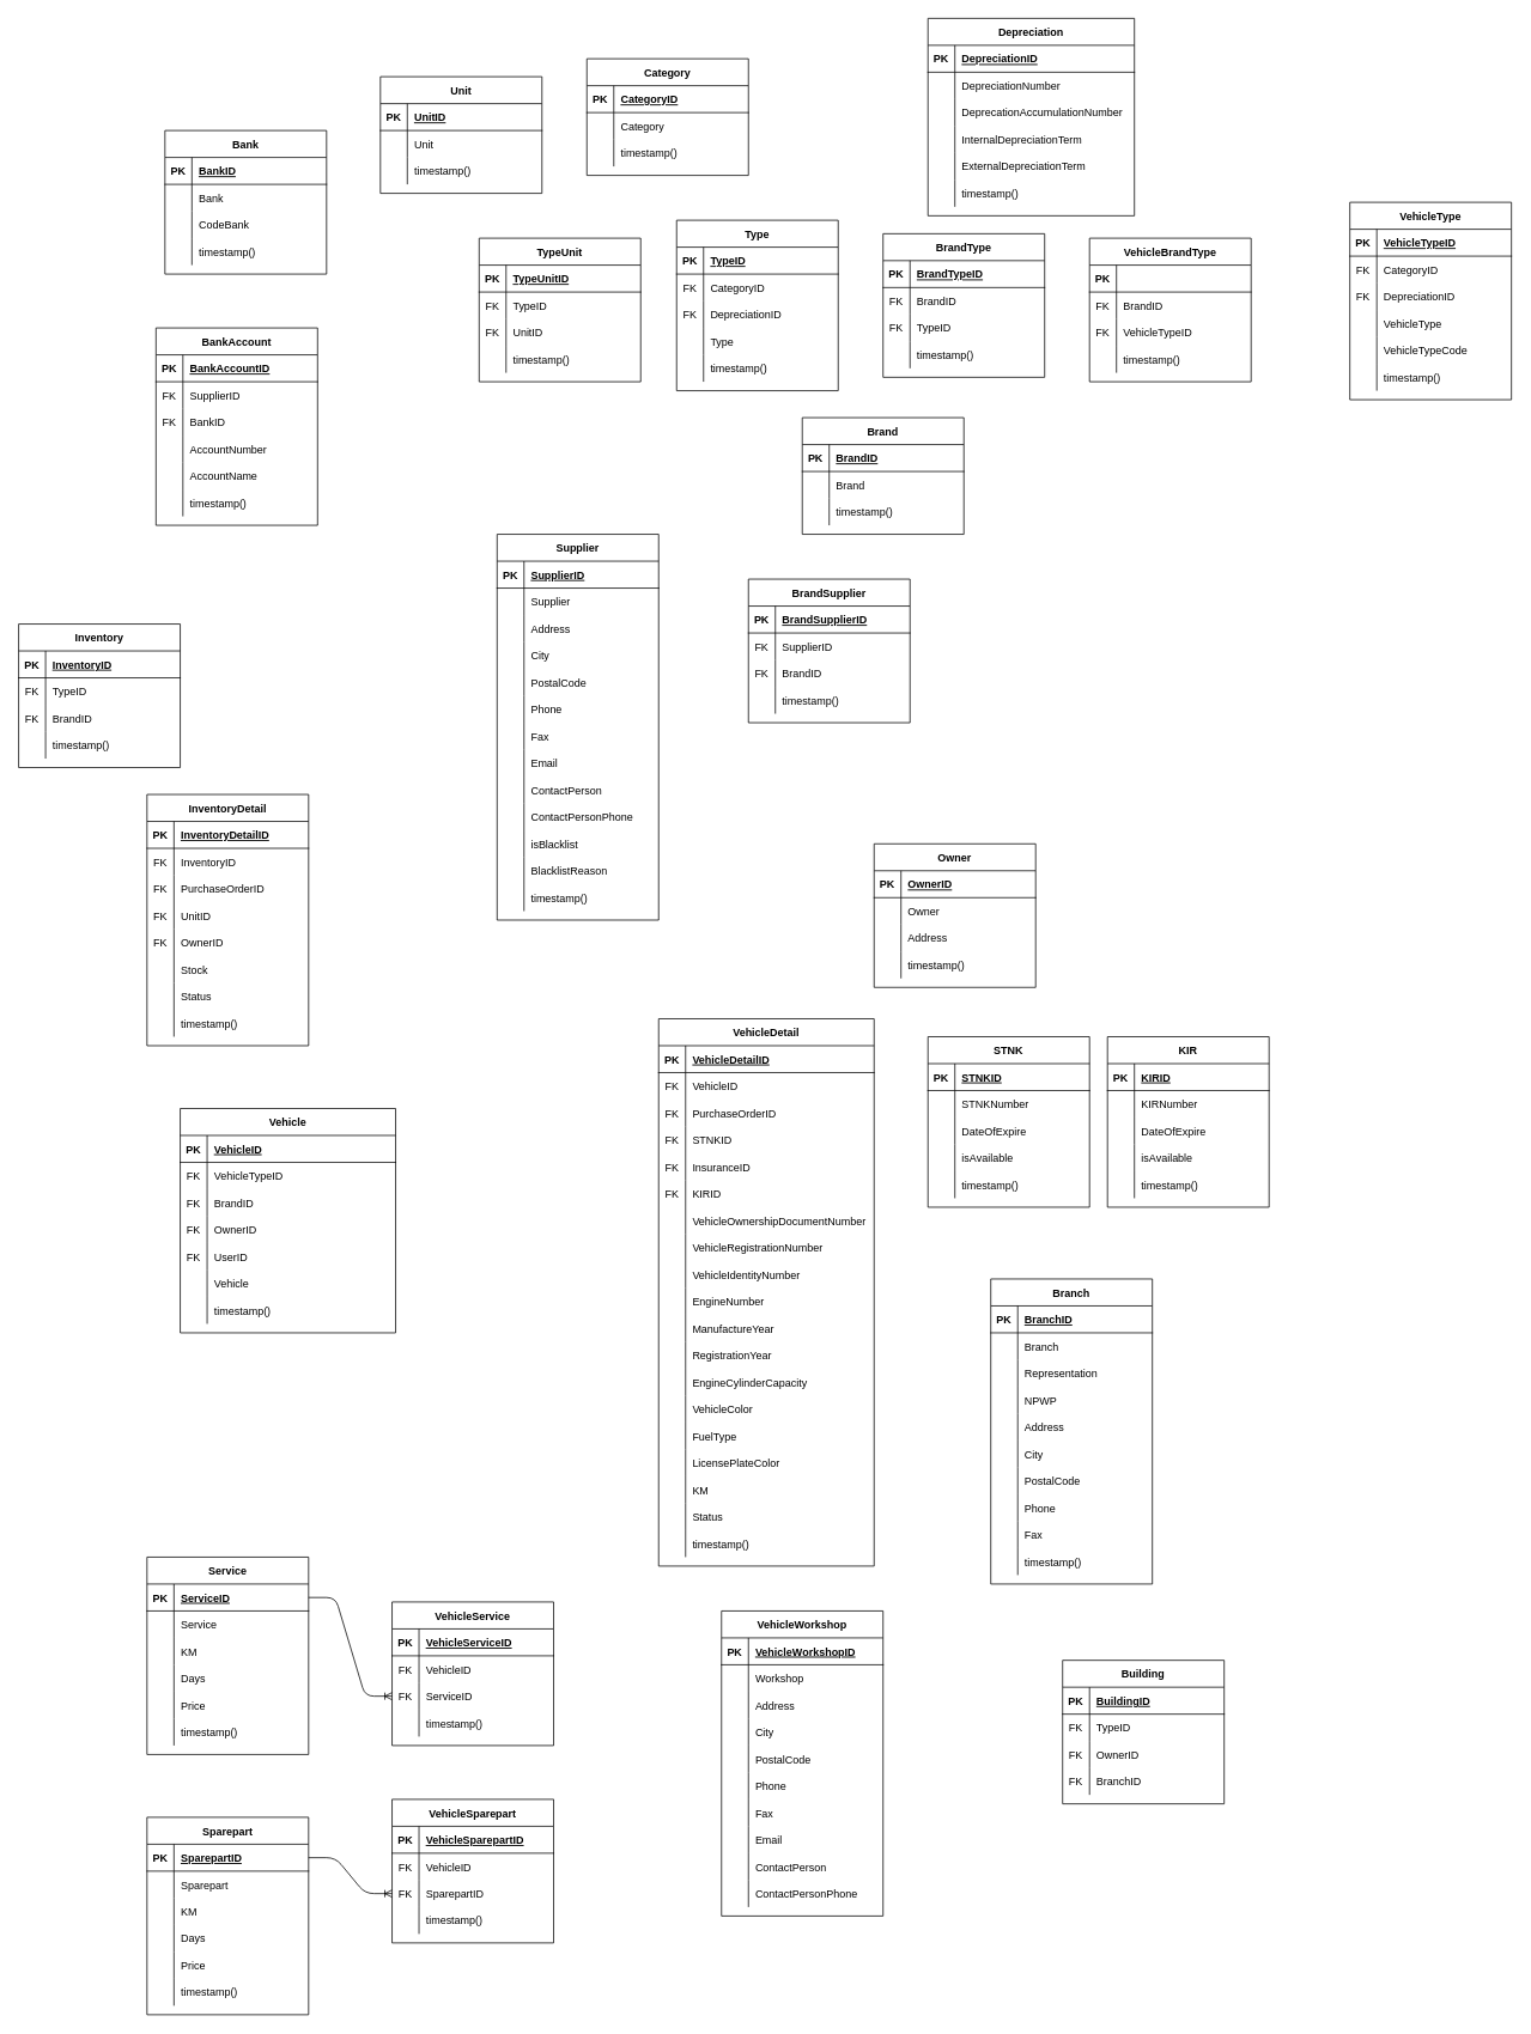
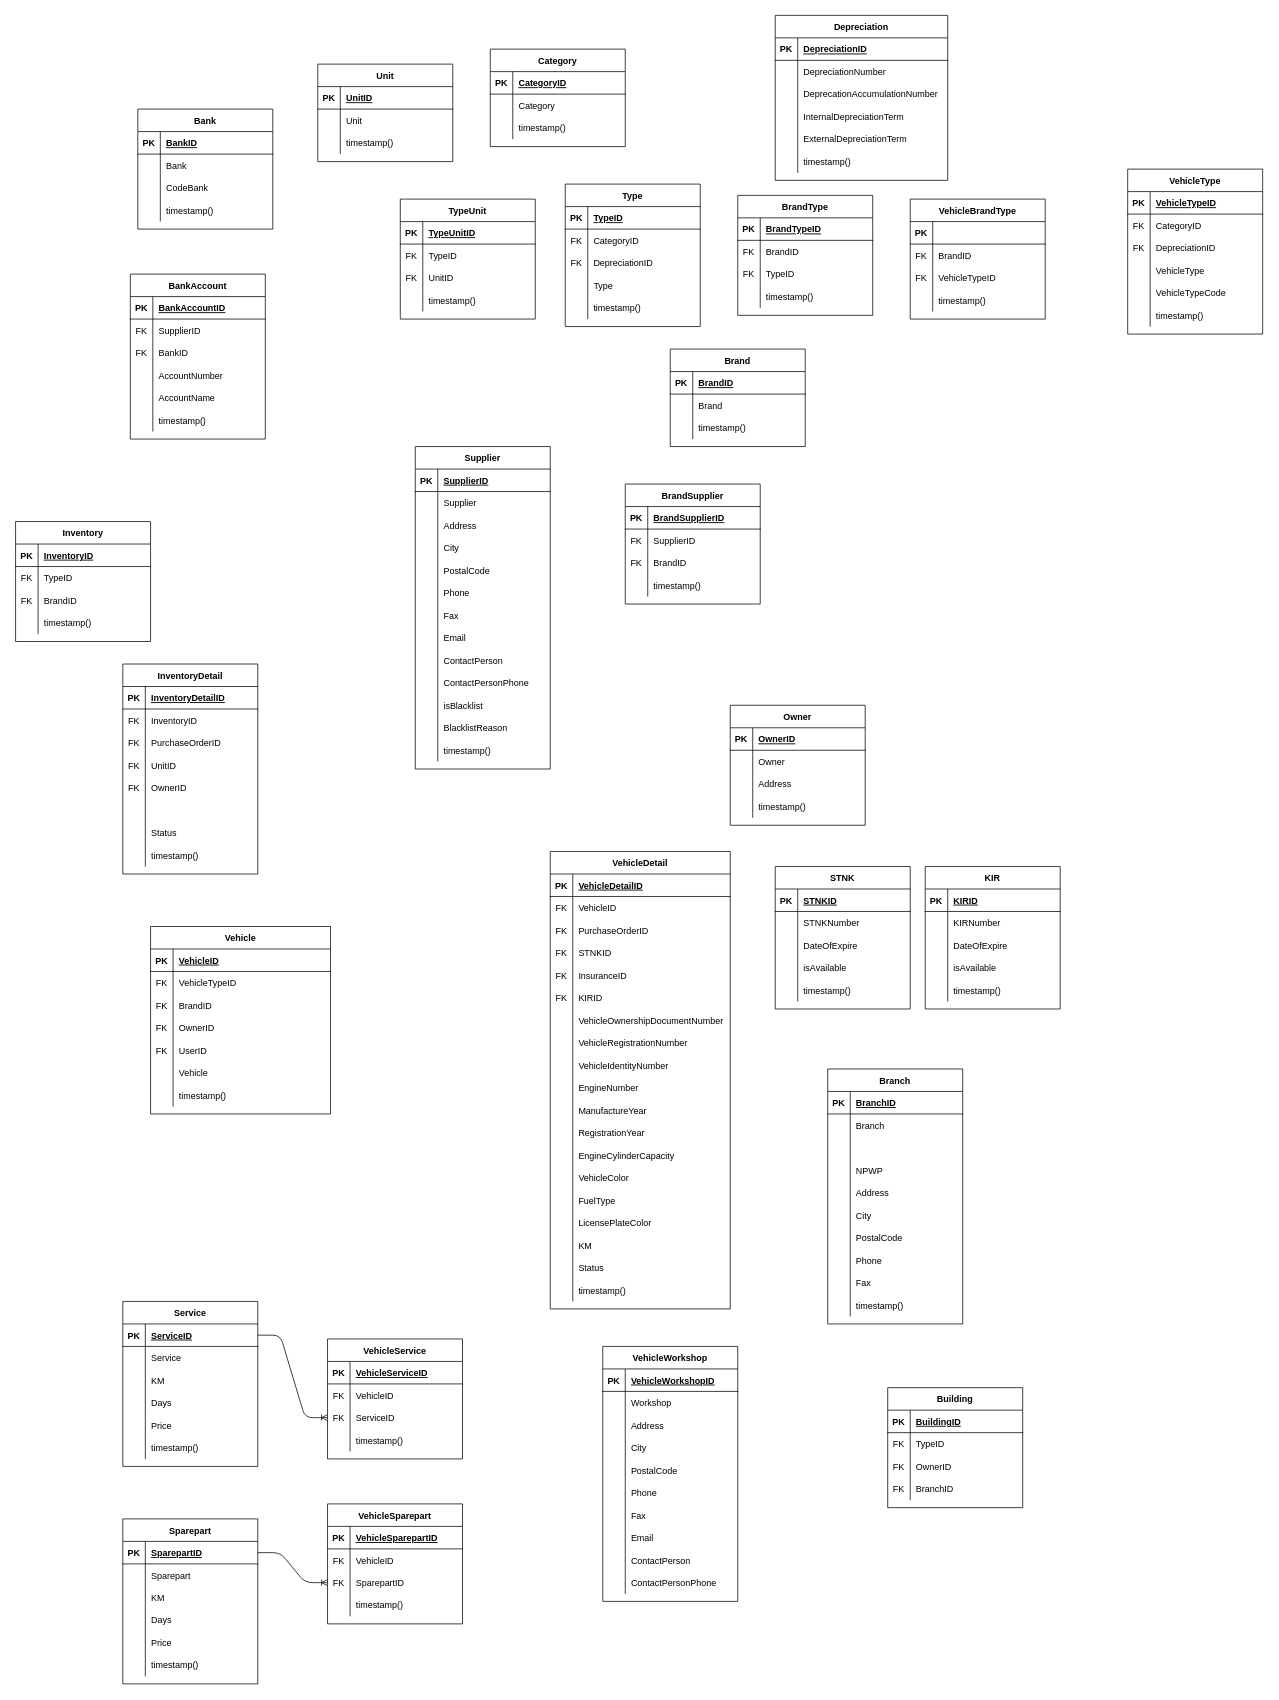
- <mxCell id="209" value="Stock" style="shape=partialRectangle;connectable=0;fillColor=none;top=0;left=0;bottom=0;right=0;align=left;spacingLeft=6;overflow=hidden;" vertex="1" parent="207"><mxGeometry x="30" width="150" height="30" as="geometry" /></mxCell>
- <mxCell id="491" value="Representation   " style="shape=partialRectangle;connectable=0;fillColor=none;top=0;left=0;bottom=0;right=0;align=left;spacingLeft=6;overflow=hidden;" vertex="1" parent="489"><mxGeometry x="30" width="150" height="30" as="geometry" /></mxCell>
